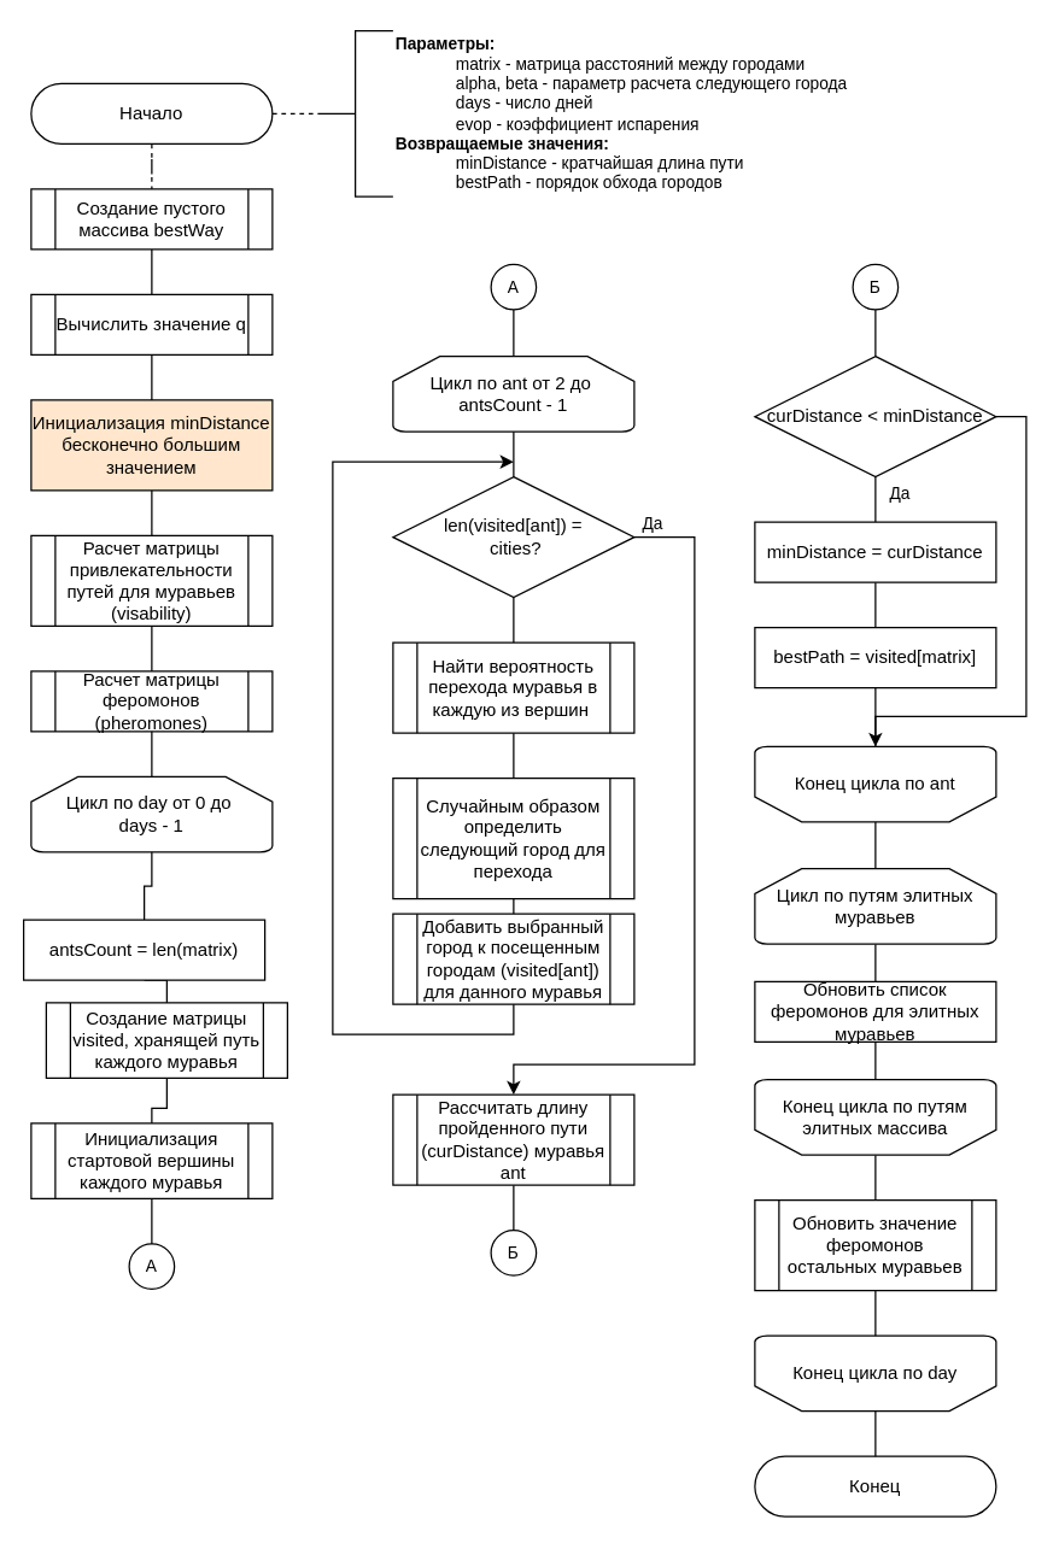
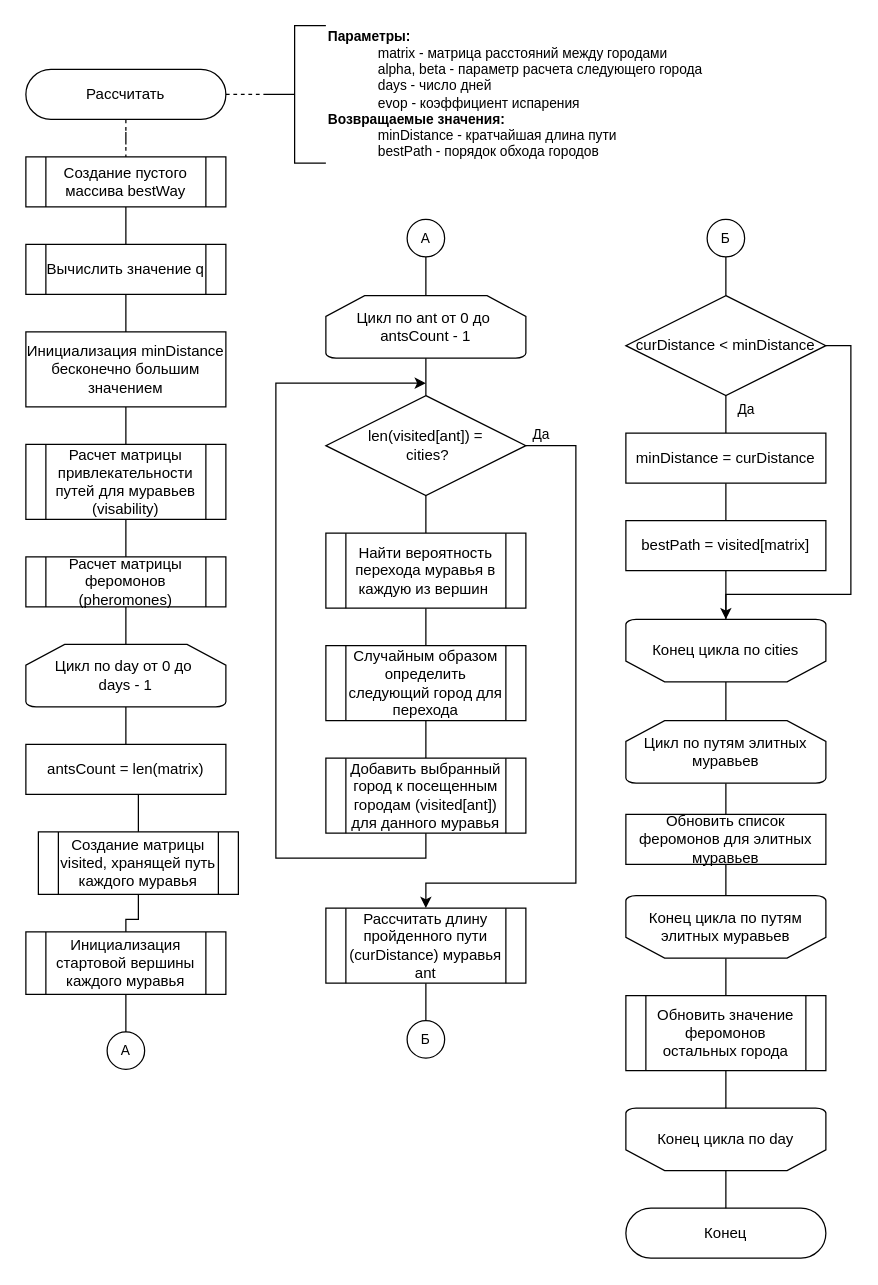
- <mxCell id="3" value="Начало" style="rounded=1;whiteSpace=wrap;html=1;arcSize=50;" parent="1" vertex="1"><mxGeometry x="20" y="55" width="160" height="40" as="geometry" /></mxCell>
+ <mxCell id="3" value="Рассчитать" style="rounded=1;whiteSpace=wrap;html=1;arcSize=50;" parent="1" vertex="1"><mxGeometry x="20" y="55" width="160" height="40" as="geometry" /></mxCell>
- <mxCell id="29" value="Цикл по ant от 2 до&amp;nbsp;&lt;div&gt;antsCount - 1&lt;/div&gt;" style="strokeWidth=1;html=1;shape=mxgraph.flowchart.loop_limit;whiteSpace=wrap;" parent="1" vertex="1"><mxGeometry x="260" y="236" width="160" height="50" as="geometry" /></mxCell>
+ <mxCell id="29" value="Цикл по ant от 0 до&amp;nbsp;&lt;div&gt;antsCount - 1&lt;/div&gt;" style="strokeWidth=1;html=1;shape=mxgraph.flowchart.loop_limit;whiteSpace=wrap;" parent="1" vertex="1"><mxGeometry x="260" y="236" width="160" height="50" as="geometry" /></mxCell>
- <mxCell id="7" value="Инициализация minDistance бесконечно большим значением" style="rounded=0;whiteSpace=wrap;html=1;fillColor=#ffe6cc;" parent="1" vertex="1"><mxGeometry x="20" y="265" width="160" height="60" as="geometry" /></mxCell>
+ <mxCell id="7" value="Инициализация minDistance бесконечно большим значением" style="rounded=0;whiteSpace=wrap;html=1;" parent="1" vertex="1"><mxGeometry x="20" y="265" width="160" height="60" as="geometry" /></mxCell>
- <mxCell id="50" value="Конец цикла по ant" style="strokeWidth=1;html=1;shape=mxgraph.flowchart.loop_limit;whiteSpace=wrap;direction=west;" parent="1" vertex="1"><mxGeometry x="500" y="495" width="160" height="50" as="geometry" /></mxCell>
+ <mxCell id="50" value="Конец цикла по cities" style="strokeWidth=1;html=1;shape=mxgraph.flowchart.loop_limit;whiteSpace=wrap;direction=west;" parent="1" vertex="1"><mxGeometry x="500" y="495" width="160" height="50" as="geometry" /></mxCell>
- <mxCell id="33" value="Случайным образом определить следующий город для перехода" style="shape=process;whiteSpace=wrap;html=1;backgroundOutline=1;" parent="1" vertex="1"><mxGeometry x="260" y="516" width="160" height="80" as="geometry" /></mxCell>
+ <mxCell id="33" value="Случайным образом определить следующий город для перехода" style="shape=process;whiteSpace=wrap;html=1;backgroundOutline=1;" parent="1" vertex="1"><mxGeometry x="260" y="516" width="160" height="60" as="geometry" /></mxCell>
- <mxCell id="21" value="antsCount = len(matrix)" style="rounded=0;whiteSpace=wrap;html=1;" parent="1" vertex="1"><mxGeometry x="15" y="610" width="160" height="40" as="geometry" /></mxCell>
+ <mxCell id="21" value="antsCount = len(matrix)" style="rounded=0;whiteSpace=wrap;html=1;" parent="1" vertex="1"><mxGeometry x="20" y="595" width="160" height="40" as="geometry" /></mxCell>
- <mxCell id="57" value="Конец цикла по путям элитных массива" style="strokeWidth=1;html=1;shape=mxgraph.flowchart.loop_limit;whiteSpace=wrap;direction=west;" parent="1" vertex="1"><mxGeometry x="500" y="716" width="160" height="50" as="geometry" /></mxCell>
+ <mxCell id="57" value="Конец цикла по путям элитных муравьев" style="strokeWidth=1;html=1;shape=mxgraph.flowchart.loop_limit;whiteSpace=wrap;direction=west;" parent="1" vertex="1"><mxGeometry x="500" y="716" width="160" height="50" as="geometry" /></mxCell>
- <mxCell id="59" value="Обновить значение феромонов остальных муравьев" style="shape=process;whiteSpace=wrap;html=1;backgroundOutline=1;" parent="1" vertex="1"><mxGeometry x="500" y="796" width="160" height="60" as="geometry" /></mxCell>
+ <mxCell id="59" value="Обновить значение феромонов остальных города" style="shape=process;whiteSpace=wrap;html=1;backgroundOutline=1;" parent="1" vertex="1"><mxGeometry x="500" y="796" width="160" height="60" as="geometry" /></mxCell>
